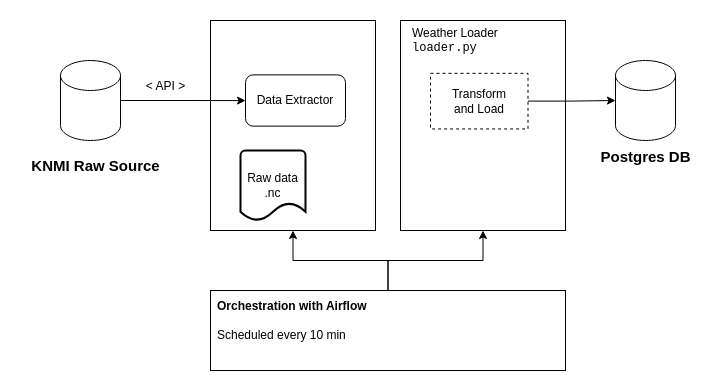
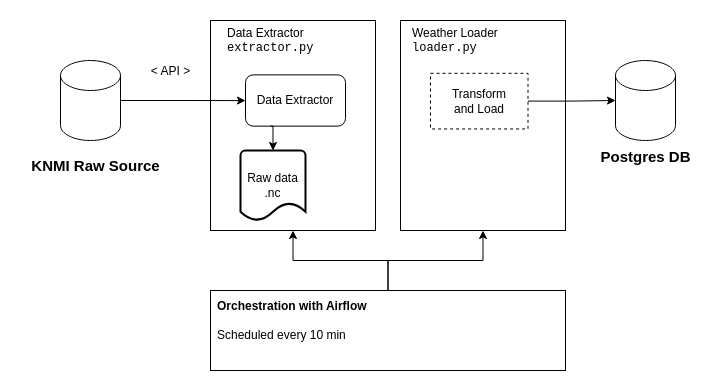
+ <mxCell id="13" value="Data Extractor&lt;br&gt;&lt;font face=&quot;Courier New&quot;&gt;extractor.py&lt;/font&gt;" style="text;html=1;align=left;verticalAlign=middle;resizable=0;points=[];autosize=1;strokeColor=none;fillColor=none;" parent="1" vertex="1"><mxGeometry x="225" y="20" width="110" height="40" as="geometry" /></mxCell>
- <mxCell id="12" value="&amp;lt; API &amp;gt;" style="text;html=1;align=center;verticalAlign=middle;resizable=0;points=[];autosize=1;strokeColor=none;fillColor=none;" parent="1" vertex="1"><mxGeometry x="135" y="70.63" width="60" height="30" as="geometry" /></mxCell>
+ <mxCell id="12" value="&amp;lt; API &amp;gt;" style="text;html=1;align=center;verticalAlign=middle;resizable=0;points=[];autosize=1;strokeColor=none;fillColor=none;" parent="1" vertex="1"><mxGeometry x="140" y="55.63" width="60" height="30" as="geometry" /></mxCell>
+ <mxCell id="11" style="edgeStyle=orthogonalEdgeStyle;rounded=0;orthogonalLoop=1;jettySize=auto;html=1;entryX=0.5;entryY=0;entryDx=0;entryDy=0;entryPerimeter=0;exitX=0.25;exitY=1;exitDx=0;exitDy=0;" parent="1" source="7" target="10" edge="1"><mxGeometry relative="1" as="geometry" /></mxCell>
